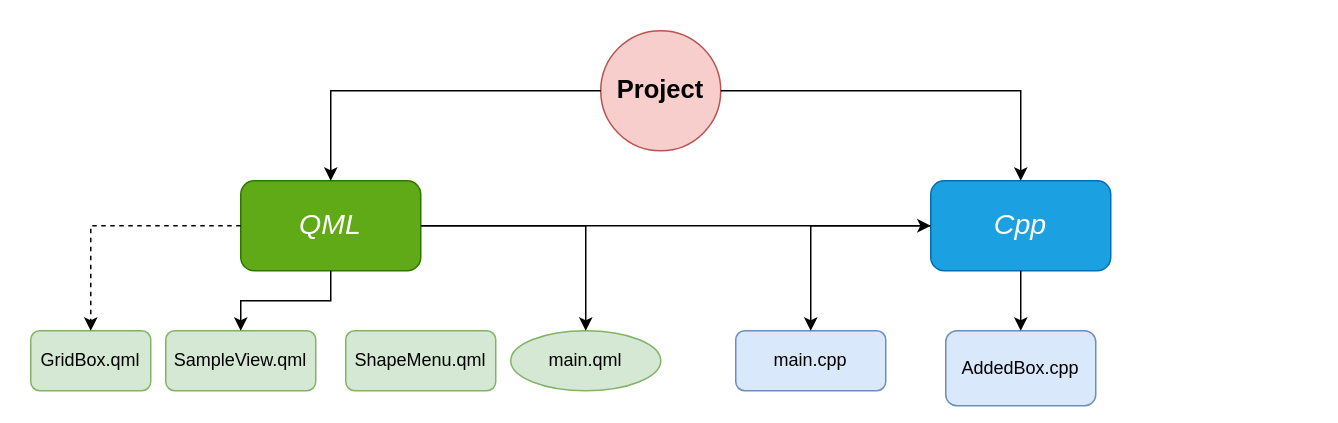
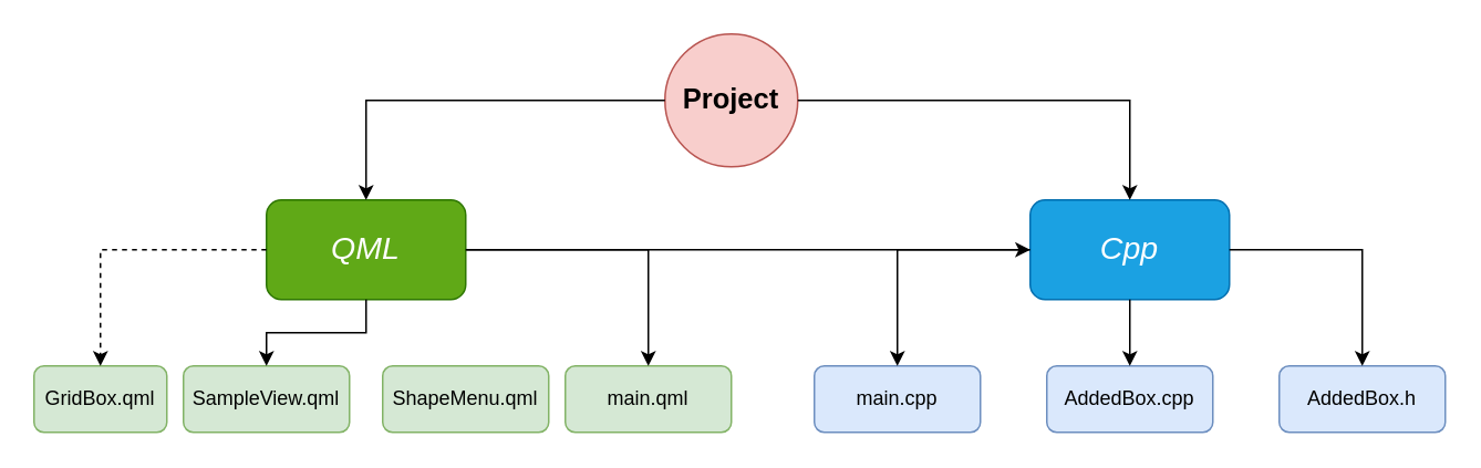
+ <mxCell id="20" value="" style="endArrow=classic;html=1;rounded=0;entryX=0.5;entryY=0;entryDx=0;entryDy=0;exitX=1;exitY=0.5;exitDx=0;exitDy=0;" parent="1" source="9" target="17" edge="1"><mxGeometry width="50" height="50" relative="1" as="geometry"><mxPoint x="570" y="160" as="sourcePoint" /><mxPoint x="550" y="230" as="targetPoint" /><Array as="points"><mxPoint x="820" y="150" /></Array></mxGeometry></mxCell>
- <mxCell id="8" value="main.qml" style="ellipse;whiteSpace=wrap;html=1;fillColor=#d5e8d4;strokeColor=#82b366;" parent="1" vertex="1"><mxGeometry x="340" y="220" width="100" height="40" as="geometry" /></mxCell>
+ <mxCell id="8" value="main.qml" style="rounded=1;whiteSpace=wrap;html=1;fillColor=#d5e8d4;strokeColor=#82b366;" parent="1" vertex="1"><mxGeometry x="340" y="220" width="100" height="40" as="geometry" /></mxCell>
+ <mxCell id="17" value="AddedBox.h" style="rounded=1;whiteSpace=wrap;html=1;fillColor=#dae8fc;strokeColor=#6c8ebf;" parent="1" vertex="1"><mxGeometry x="770" y="220" width="100" height="40" as="geometry" /></mxCell>
- <mxCell id="16" value="AddedBox.cpp" style="rounded=1;whiteSpace=wrap;html=1;fillColor=#dae8fc;strokeColor=#6c8ebf;" parent="1" vertex="1"><mxGeometry x="630" y="220" width="100" height="50" as="geometry" /></mxCell>
+ <mxCell id="16" value="AddedBox.cpp" style="rounded=1;whiteSpace=wrap;html=1;fillColor=#dae8fc;strokeColor=#6c8ebf;" parent="1" vertex="1"><mxGeometry x="630" y="220" width="100" height="40" as="geometry" /></mxCell>
